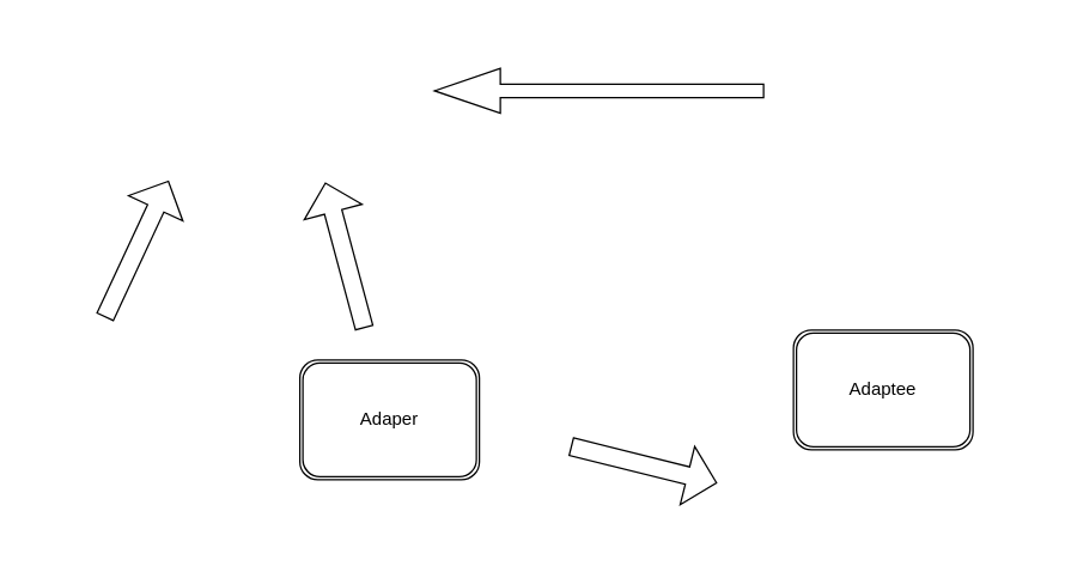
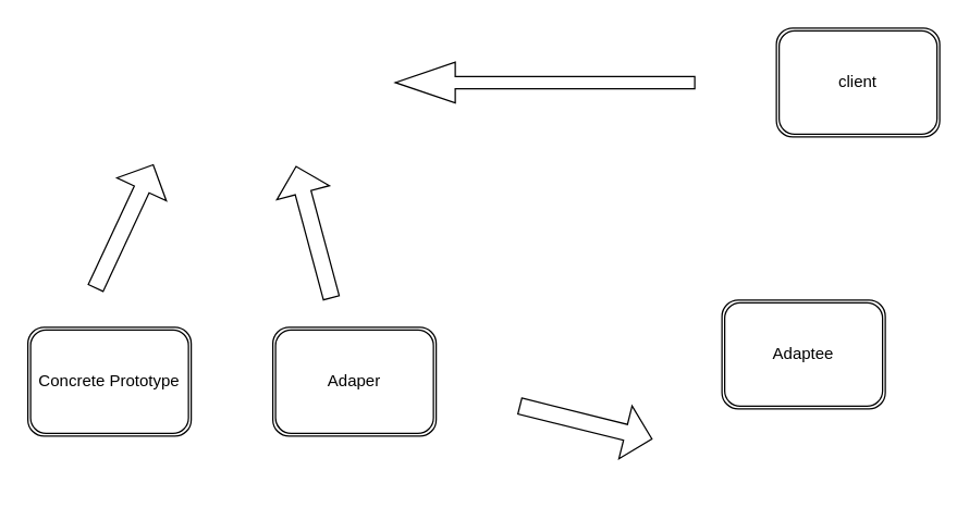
+ <mxCell id="2" value="client" style="shape=ext;double=1;rounded=1;whiteSpace=wrap;html=1;" vertex="1" parent="1"><mxGeometry x="570" y="20" width="120" height="80" as="geometry" /></mxCell>
+ <mxCell id="4" value="Concrete Prototype" style="shape=ext;double=1;rounded=1;whiteSpace=wrap;html=1;" vertex="1" parent="1"><mxGeometry x="20" y="240" width="120" height="80" as="geometry" /></mxCell>
